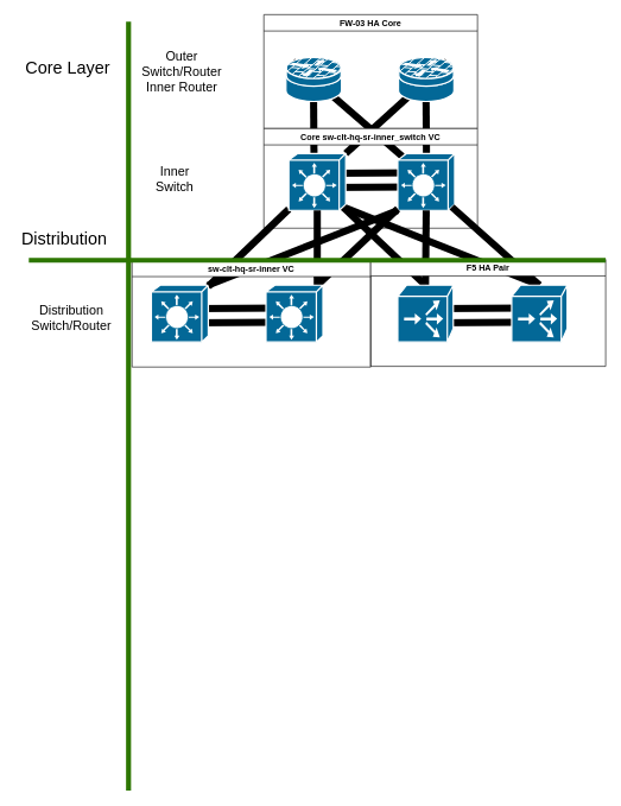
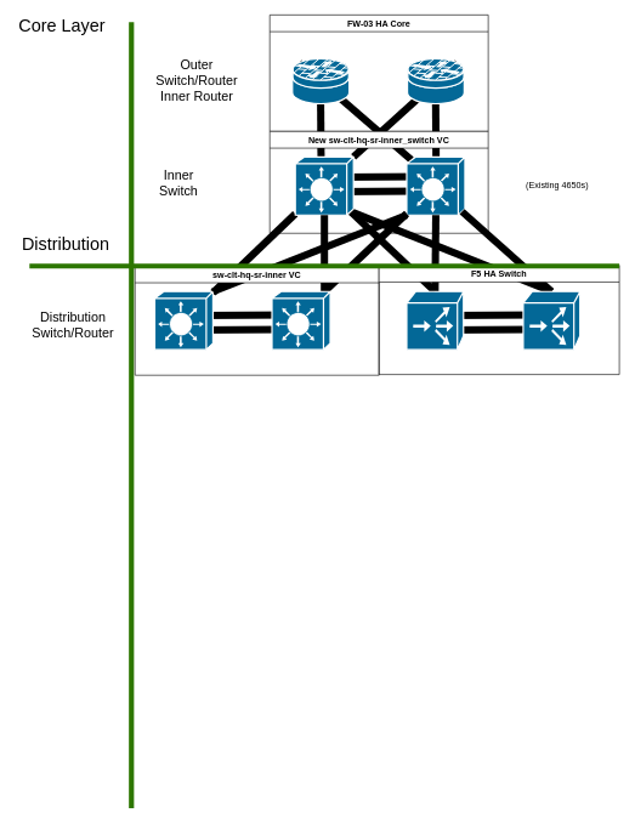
- <mxCell id="14" value="&lt;font style=&quot;font-size: 24px;&quot;&gt;Core Layer&lt;/font&gt;" style="text;html=1;align=center;verticalAlign=middle;whiteSpace=wrap;rounded=0;" parent="1" vertex="1"><mxGeometry x="30" y="80" width="130" height="30" as="geometry" /></mxCell>
+ <mxCell id="14" value="&lt;font style=&quot;font-size: 24px;&quot;&gt;Core Layer&lt;/font&gt;" style="text;html=1;align=center;verticalAlign=middle;whiteSpace=wrap;rounded=0;" parent="1" vertex="1"><mxGeometry width="130" height="30" as="geometry" x="20" y="20" /></mxCell>
- <mxCell id="20" value="Outer&lt;div&gt;Switch/Router&lt;/div&gt;&lt;div&gt;Inner Router&lt;/div&gt;" style="text;html=1;align=center;verticalAlign=middle;whiteSpace=wrap;rounded=0;fontSize=18;" parent="1" vertex="1"><mxGeometry x="185" y="64" width="140" height="74" as="geometry" /></mxCell>
+ <mxCell id="20" value="Outer&lt;div&gt;Switch/Router&lt;/div&gt;&lt;div&gt;Inner Router&lt;/div&gt;" style="text;html=1;align=center;verticalAlign=middle;whiteSpace=wrap;rounded=0;fontSize=18;" parent="1" vertex="1"><mxGeometry x="200" y="74" width="140" height="74" as="geometry" /></mxCell>
- <mxCell id="23" value="Core sw-clt-hq-sr-inner_switch VC" style="swimlane;whiteSpace=wrap;html=1;" parent="1" vertex="1"><mxGeometry x="370" y="180" width="300" height="140" as="geometry" /></mxCell>
+ <mxCell id="23" value="New sw-clt-hq-sr-inner_switch VC" style="swimlane;whiteSpace=wrap;html=1;" parent="1" vertex="1"><mxGeometry x="370" y="180" width="300" height="140" as="geometry" /></mxCell>
+ <mxCell id="21" value="(Existing 4650s)" style="text;html=1;align=center;verticalAlign=middle;whiteSpace=wrap;rounded=0;" parent="1" vertex="1"><mxGeometry x="720" y="240" width="90" height="30" as="geometry" /></mxCell>
- <mxCell id="36" value="F5 HA Pair" style="swimlane;whiteSpace=wrap;html=1;" parent="1" vertex="1"><mxGeometry x="520" y="364" width="330" height="150" as="geometry" /></mxCell>
+ <mxCell id="36" value="F5 HA Switch" style="swimlane;whiteSpace=wrap;html=1;" parent="1" vertex="1"><mxGeometry x="520" y="364" width="330" height="150" as="geometry" /></mxCell>
